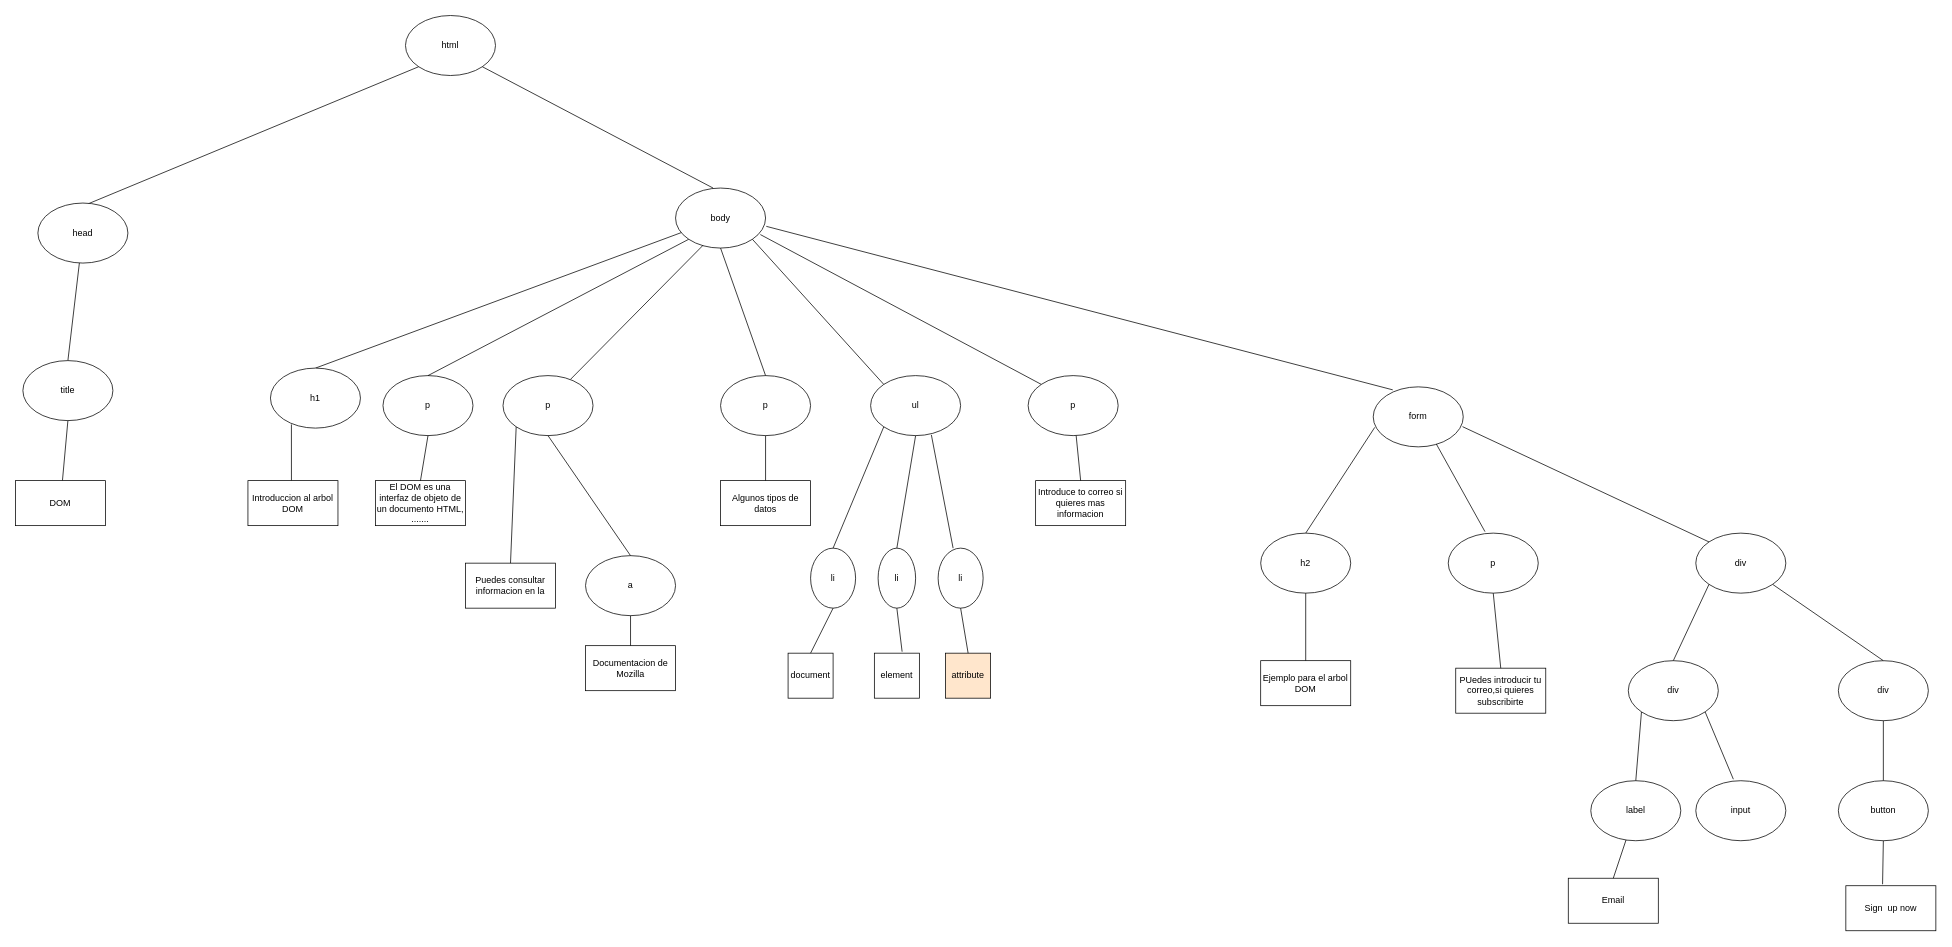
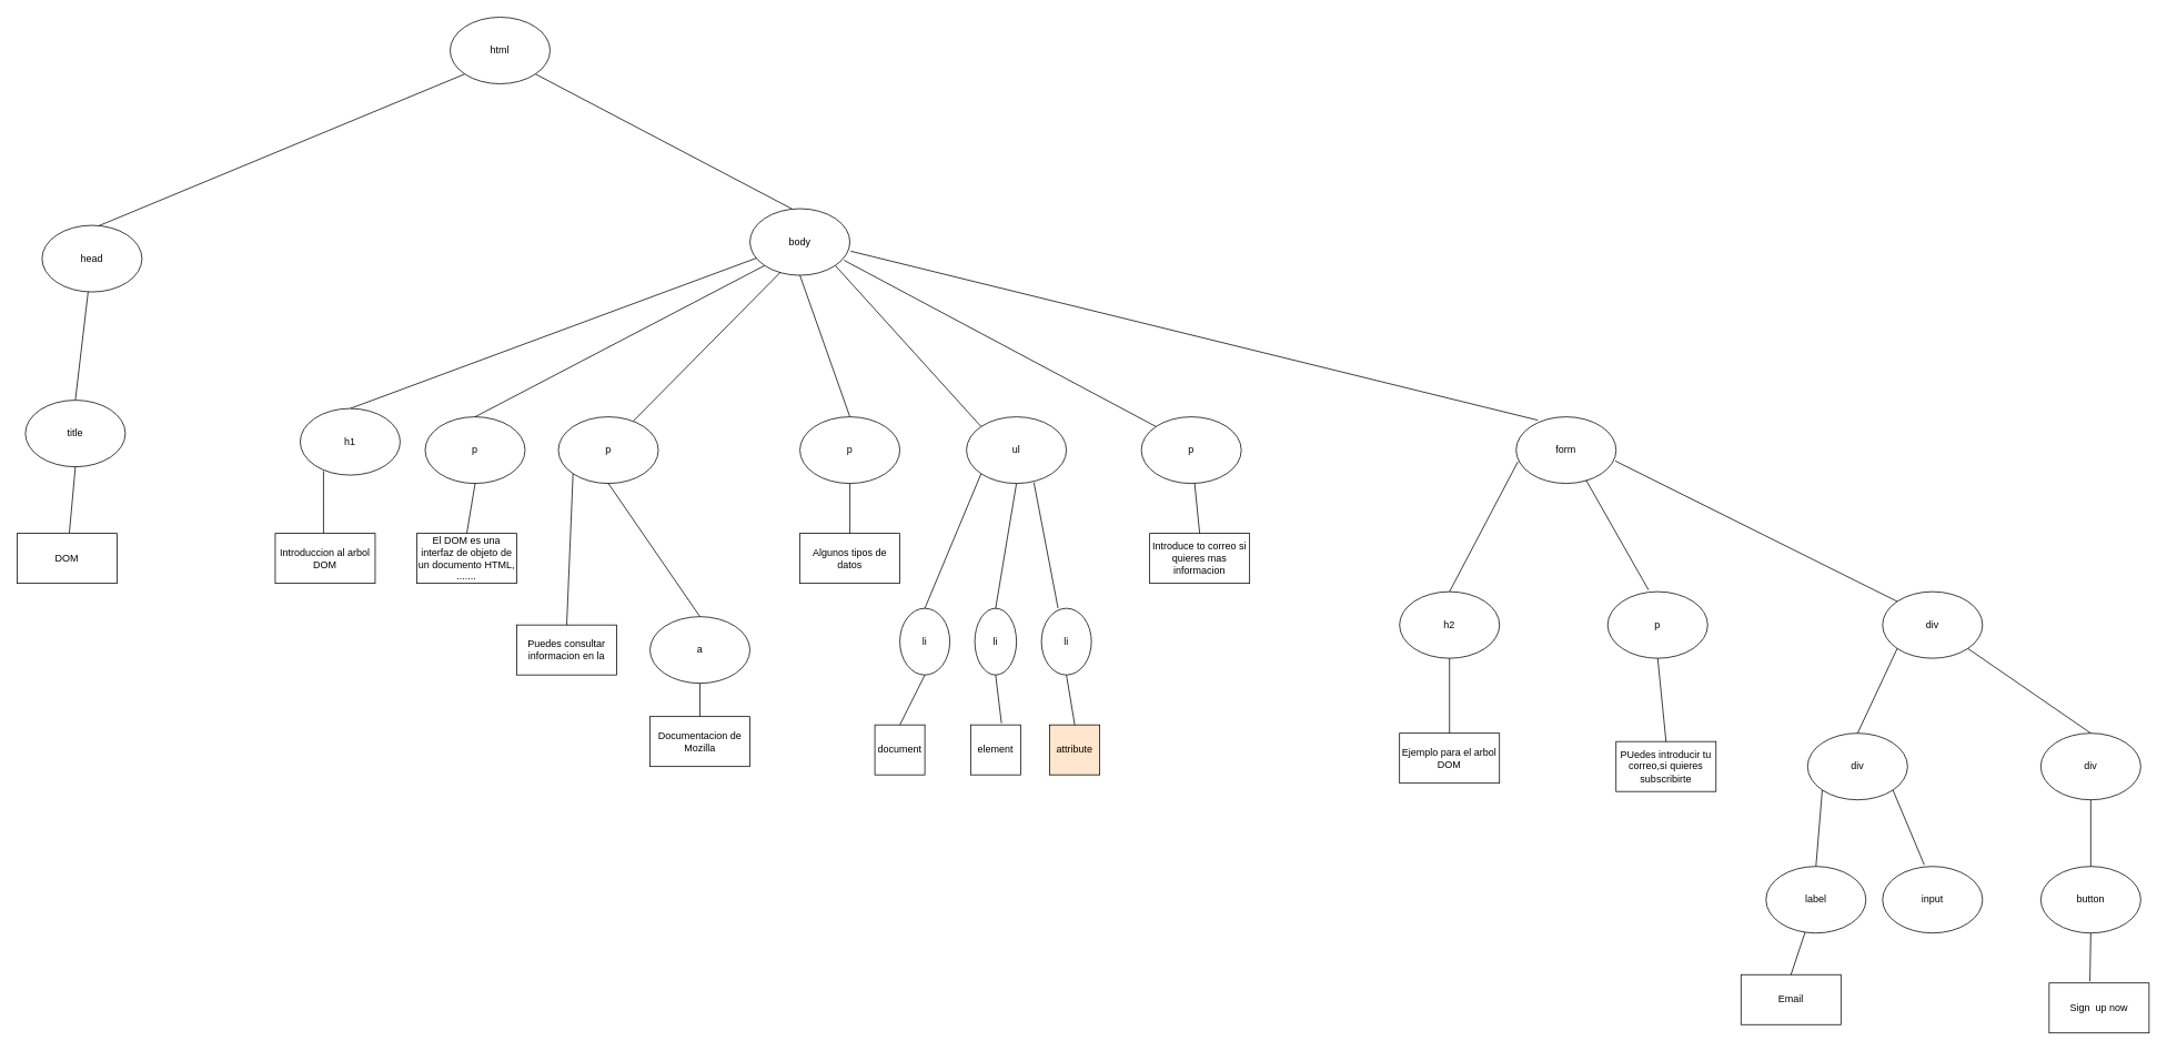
- <mxCell id="18" value="form" style="ellipse;whiteSpace=wrap;html=1;" parent="1" vertex="1"><mxGeometry x="1830" y="515" width="120" height="80" as="geometry" /></mxCell>
+ <mxCell id="18" value="form" style="ellipse;whiteSpace=wrap;html=1;" parent="1" vertex="1"><mxGeometry x="1820" y="500" width="120" height="80" as="geometry" /></mxCell>
